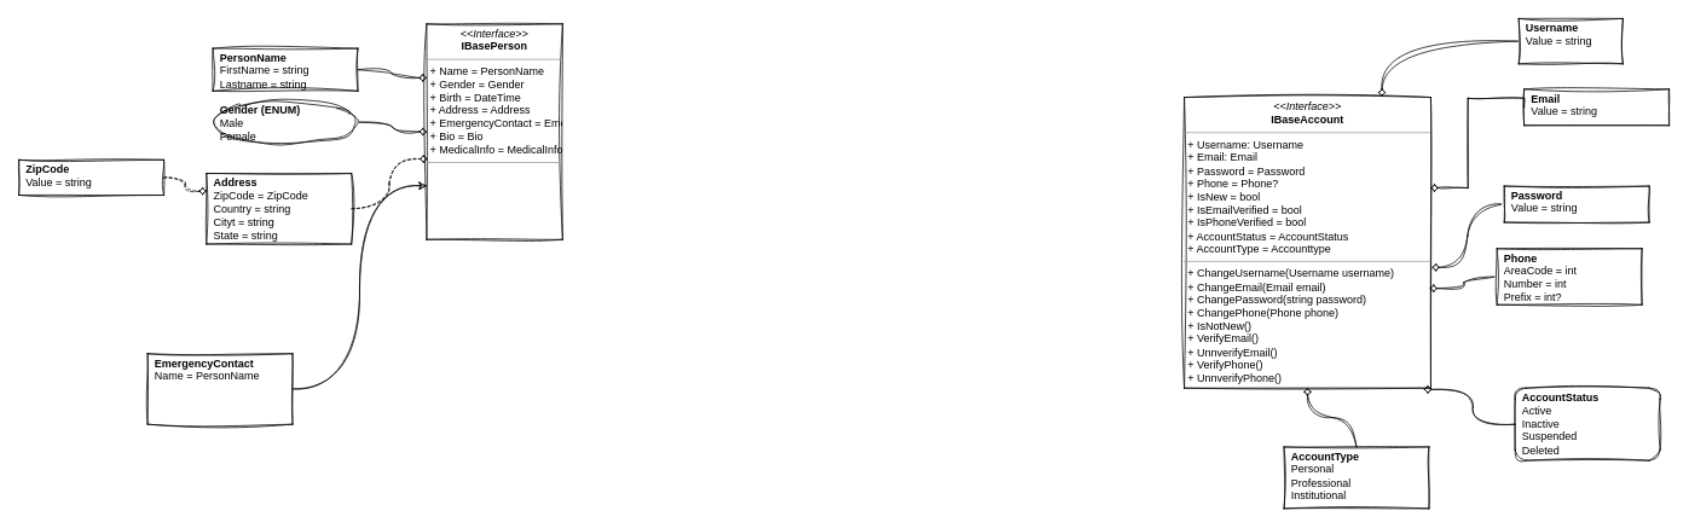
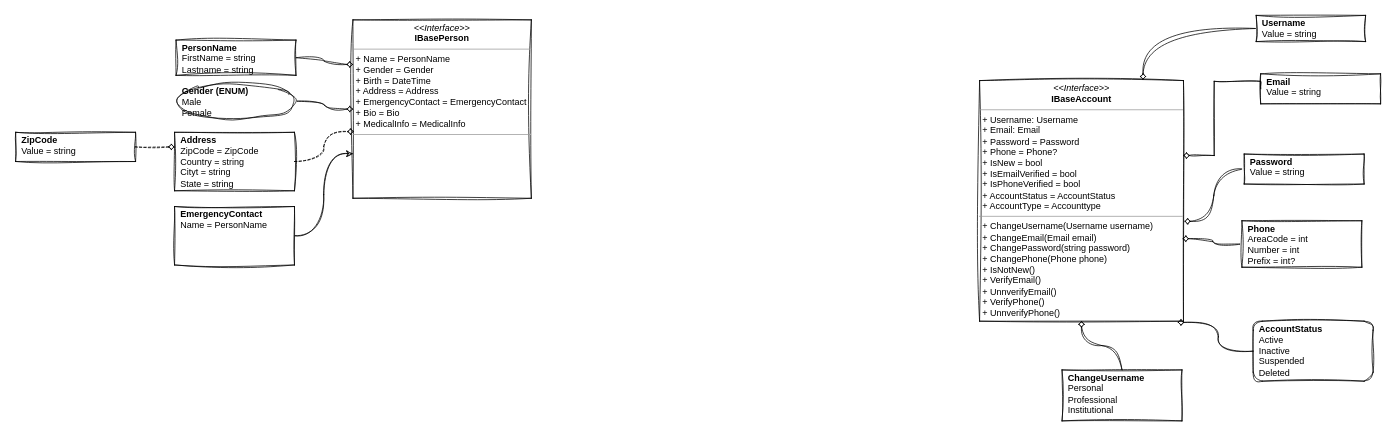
- <mxCell id="3" value="&lt;p style=&quot;margin:0px;margin-top:4px;text-align:center;text-decoration:underline;&quot;&gt;&lt;/p&gt;&lt;p style=&quot;margin:0px;margin-left:8px;&quot;&gt;&lt;b&gt;Username&lt;/b&gt;&lt;/p&gt;&lt;p style=&quot;margin:0px;margin-left:8px;&quot;&gt;Value = string&lt;/p&gt;" style="verticalAlign=top;align=left;overflow=fill;fontSize=12;fontFamily=Helvetica;html=1;rounded=0;sketch=1;curveFitting=1;jiggle=2;" parent="1" vertex="1"><mxGeometry x="1675" y="20" width="115" height="50" as="geometry" /></mxCell>
+ <mxCell id="3" value="&lt;p style=&quot;margin:0px;margin-top:4px;text-align:center;text-decoration:underline;&quot;&gt;&lt;/p&gt;&lt;p style=&quot;margin:0px;margin-left:8px;&quot;&gt;&lt;b&gt;Username&lt;/b&gt;&lt;/p&gt;&lt;p style=&quot;margin:0px;margin-left:8px;&quot;&gt;Value = string&lt;/p&gt;" style="verticalAlign=top;align=left;overflow=fill;fontSize=12;fontFamily=Helvetica;html=1;rounded=0;sketch=1;curveFitting=1;jiggle=2;" parent="1" vertex="1"><mxGeometry x="1675" y="20" width="146" height="35" as="geometry" /></mxCell>
- <mxCell id="11" value="&lt;p style=&quot;margin:0px;margin-top:4px;text-align:center;&quot;&gt;&lt;i&gt;&amp;lt;&amp;lt;Interface&amp;gt;&amp;gt;&lt;/i&gt;&lt;br&gt;&lt;b&gt;IBasePerson&lt;/b&gt;&lt;/p&gt;&lt;hr size=&quot;1&quot;&gt;&lt;p style=&quot;margin:0px;margin-left:4px;&quot;&gt;+ Name = PersonName&lt;/p&gt;&lt;p style=&quot;margin:0px;margin-left:4px;&quot;&gt;+ Gender = Gender&lt;/p&gt;&lt;p style=&quot;margin:0px;margin-left:4px;&quot;&gt;+ Birth = DateTime&lt;/p&gt;&lt;p style=&quot;margin:0px;margin-left:4px;&quot;&gt;+ Address = Address&lt;/p&gt;&lt;p style=&quot;margin:0px;margin-left:4px;&quot;&gt;+ EmergencyContact = EmergencyContact&lt;/p&gt;&lt;p style=&quot;margin:0px;margin-left:4px;&quot;&gt;+ Bio = Bio&lt;/p&gt;&lt;p style=&quot;margin:0px;margin-left:4px;&quot;&gt;+ MedicalInfo = MedicalInfo&lt;/p&gt;&lt;hr size=&quot;1&quot;&gt;&lt;p style=&quot;margin:0px;margin-left:4px;&quot;&gt;&lt;br&gt;&lt;/p&gt;" style="verticalAlign=top;align=left;overflow=fill;fontSize=12;fontFamily=Helvetica;html=1;rounded=0;sketch=1;curveFitting=1;jiggle=2;" parent="1" vertex="1"><mxGeometry x="470" y="26" width="150" height="238" as="geometry" /></mxCell>
+ <mxCell id="11" value="&lt;p style=&quot;margin:0px;margin-top:4px;text-align:center;&quot;&gt;&lt;i&gt;&amp;lt;&amp;lt;Interface&amp;gt;&amp;gt;&lt;/i&gt;&lt;br&gt;&lt;b&gt;IBasePerson&lt;/b&gt;&lt;/p&gt;&lt;hr size=&quot;1&quot;&gt;&lt;p style=&quot;margin:0px;margin-left:4px;&quot;&gt;+ Name = PersonName&lt;/p&gt;&lt;p style=&quot;margin:0px;margin-left:4px;&quot;&gt;+ Gender = Gender&lt;/p&gt;&lt;p style=&quot;margin:0px;margin-left:4px;&quot;&gt;+ Birth = DateTime&lt;/p&gt;&lt;p style=&quot;margin:0px;margin-left:4px;&quot;&gt;+ Address = Address&lt;/p&gt;&lt;p style=&quot;margin:0px;margin-left:4px;&quot;&gt;+ EmergencyContact = EmergencyContact&lt;/p&gt;&lt;p style=&quot;margin:0px;margin-left:4px;&quot;&gt;+ Bio = Bio&lt;/p&gt;&lt;p style=&quot;margin:0px;margin-left:4px;&quot;&gt;+ MedicalInfo = MedicalInfo&lt;/p&gt;&lt;hr size=&quot;1&quot;&gt;&lt;p style=&quot;margin:0px;margin-left:4px;&quot;&gt;&lt;br&gt;&lt;/p&gt;" style="verticalAlign=top;align=left;overflow=fill;fontSize=12;fontFamily=Helvetica;html=1;rounded=0;sketch=1;curveFitting=1;jiggle=2;" parent="1" vertex="1"><mxGeometry x="470" y="26" width="238" height="238" as="geometry" /></mxCell>
- <mxCell id="17" value="&lt;p style=&quot;margin:0px;margin-top:4px;text-align:center;text-decoration:underline;&quot;&gt;&lt;/p&gt;&lt;p style=&quot;margin:0px;margin-left:8px;&quot;&gt;&lt;span style=&quot;background-color: initial;&quot;&gt;&lt;b&gt;Address&lt;/b&gt;&lt;/span&gt;&lt;br&gt;&lt;/p&gt;&lt;p style=&quot;margin:0px;margin-left:8px;&quot;&gt;ZipCode = ZipCode&lt;/p&gt;&lt;p style=&quot;margin:0px;margin-left:8px;&quot;&gt;Country = string&lt;/p&gt;&lt;p style=&quot;margin:0px;margin-left:8px;&quot;&gt;Cityt = string&lt;/p&gt;&lt;p style=&quot;margin:0px;margin-left:8px;&quot;&gt;State = string&lt;/p&gt;&lt;p style=&quot;margin:0px;margin-left:8px;&quot;&gt;&lt;br&gt;&lt;/p&gt;" style="verticalAlign=top;align=left;overflow=fill;fontSize=12;fontFamily=Helvetica;html=1;rounded=0;sketch=1;curveFitting=1;jiggle=2;" parent="1" vertex="1"><mxGeometry x="227" y="191" width="160" height="78" as="geometry" /></mxCell>
+ <mxCell id="17" value="&lt;p style=&quot;margin:0px;margin-top:4px;text-align:center;text-decoration:underline;&quot;&gt;&lt;/p&gt;&lt;p style=&quot;margin:0px;margin-left:8px;&quot;&gt;&lt;span style=&quot;background-color: initial;&quot;&gt;&lt;b&gt;Address&lt;/b&gt;&lt;/span&gt;&lt;br&gt;&lt;/p&gt;&lt;p style=&quot;margin:0px;margin-left:8px;&quot;&gt;ZipCode = ZipCode&lt;/p&gt;&lt;p style=&quot;margin:0px;margin-left:8px;&quot;&gt;Country = string&lt;/p&gt;&lt;p style=&quot;margin:0px;margin-left:8px;&quot;&gt;Cityt = string&lt;/p&gt;&lt;p style=&quot;margin:0px;margin-left:8px;&quot;&gt;State = string&lt;/p&gt;&lt;p style=&quot;margin:0px;margin-left:8px;&quot;&gt;&lt;br&gt;&lt;/p&gt;" style="verticalAlign=top;align=left;overflow=fill;fontSize=12;fontFamily=Helvetica;html=1;rounded=0;sketch=1;curveFitting=1;jiggle=2;" parent="1" vertex="1"><mxGeometry x="232" y="176" width="160" height="78" as="geometry" /></mxCell>
- <mxCell id="10" value="&lt;p style=&quot;margin:0px;margin-top:4px;text-align:center;text-decoration:underline;&quot;&gt;&lt;/p&gt;&lt;p style=&quot;margin:0px;margin-left:8px;&quot;&gt;&lt;b&gt;Phone&lt;/b&gt;&lt;/p&gt;&lt;p style=&quot;margin:0px;margin-left:8px;&quot;&gt;&lt;span style=&quot;background-color: initial;&quot;&gt;AreaCode = int&lt;/span&gt;&lt;br&gt;&lt;/p&gt;&lt;p style=&quot;margin:0px;margin-left:8px;&quot;&gt;&lt;span style=&quot;background-color: initial;&quot;&gt;Number = int&lt;/span&gt;&lt;/p&gt;&lt;p style=&quot;margin:0px;margin-left:8px;&quot;&gt;&lt;span style=&quot;background-color: initial;&quot;&gt;Prefix = int?&lt;/span&gt;&lt;/p&gt;" style="verticalAlign=top;align=left;overflow=fill;fontSize=12;fontFamily=Helvetica;html=1;rounded=0;sketch=1;curveFitting=1;jiggle=2;" parent="1" vertex="1"><mxGeometry x="1651" y="274" width="160" height="62" as="geometry" /></mxCell>
+ <mxCell id="10" value="&lt;p style=&quot;margin:0px;margin-top:4px;text-align:center;text-decoration:underline;&quot;&gt;&lt;/p&gt;&lt;p style=&quot;margin:0px;margin-left:8px;&quot;&gt;&lt;b&gt;Phone&lt;/b&gt;&lt;/p&gt;&lt;p style=&quot;margin:0px;margin-left:8px;&quot;&gt;&lt;span style=&quot;background-color: initial;&quot;&gt;AreaCode = int&lt;/span&gt;&lt;br&gt;&lt;/p&gt;&lt;p style=&quot;margin:0px;margin-left:8px;&quot;&gt;&lt;span style=&quot;background-color: initial;&quot;&gt;Number = int&lt;/span&gt;&lt;/p&gt;&lt;p style=&quot;margin:0px;margin-left:8px;&quot;&gt;&lt;span style=&quot;background-color: initial;&quot;&gt;Prefix = int?&lt;/span&gt;&lt;/p&gt;" style="verticalAlign=top;align=left;overflow=fill;fontSize=12;fontFamily=Helvetica;html=1;rounded=0;sketch=1;curveFitting=1;jiggle=2;" parent="1" vertex="1"><mxGeometry x="1656" y="294" width="160" height="62" as="geometry" /></mxCell>
- <mxCell id="21" value="&lt;p style=&quot;margin:0px;margin-top:4px;text-align:center;text-decoration:underline;&quot;&gt;&lt;/p&gt;&lt;p style=&quot;margin:0px;margin-left:8px;&quot;&gt;&lt;b&gt;EmergencyContact&lt;/b&gt;&lt;/p&gt;&lt;p style=&quot;margin:0px;margin-left:8px;&quot;&gt;Name = PersonName&lt;/p&gt;&lt;p style=&quot;margin:0px;margin-left:8px;&quot;&gt;&lt;br&gt;&lt;/p&gt;&lt;p style=&quot;margin:0px;margin-left:8px;&quot;&gt;&lt;br&gt;&lt;/p&gt;" style="verticalAlign=top;align=left;overflow=fill;fontSize=12;fontFamily=Helvetica;html=1;rounded=0;sketch=1;curveFitting=1;jiggle=2;" parent="1" vertex="1"><mxGeometry x="162" y="390" width="160" height="78" as="geometry" /></mxCell>
+ <mxCell id="21" value="&lt;p style=&quot;margin:0px;margin-top:4px;text-align:center;text-decoration:underline;&quot;&gt;&lt;/p&gt;&lt;p style=&quot;margin:0px;margin-left:8px;&quot;&gt;&lt;b&gt;EmergencyContact&lt;/b&gt;&lt;/p&gt;&lt;p style=&quot;margin:0px;margin-left:8px;&quot;&gt;Name = PersonName&lt;/p&gt;&lt;p style=&quot;margin:0px;margin-left:8px;&quot;&gt;&lt;br&gt;&lt;/p&gt;&lt;p style=&quot;margin:0px;margin-left:8px;&quot;&gt;&lt;br&gt;&lt;/p&gt;" style="verticalAlign=top;align=left;overflow=fill;fontSize=12;fontFamily=Helvetica;html=1;rounded=0;sketch=1;curveFitting=1;jiggle=2;" parent="1" vertex="1"><mxGeometry x="232" y="275" width="160" height="78" as="geometry" /></mxCell>
- <mxCell id="25" value="&lt;p style=&quot;margin:0px;margin-top:4px;text-align:center;text-decoration:underline;&quot;&gt;&lt;/p&gt;&lt;p style=&quot;margin:0px;margin-left:8px;&quot;&gt;&lt;b&gt;AccountType&lt;/b&gt;&lt;/p&gt;&lt;p style=&quot;margin:0px;margin-left:8px;&quot;&gt;Personal&lt;/p&gt;&lt;p style=&quot;margin:0px;margin-left:8px;&quot;&gt;Professional&lt;/p&gt;&lt;p style=&quot;margin:0px;margin-left:8px;&quot;&gt;Institutional&lt;/p&gt;&lt;p style=&quot;margin:0px;margin-left:8px;&quot;&gt;&lt;br&gt;&lt;/p&gt;" style="verticalAlign=top;align=left;overflow=fill;fontSize=12;fontFamily=Helvetica;html=1;rounded=0;sketch=1;curveFitting=1;jiggle=2;" vertex="1" parent="1"><mxGeometry x="1416" y="493" width="160" height="68" as="geometry" /></mxCell>
+ <mxCell id="25" value="&lt;p style=&quot;margin:0px;margin-top:4px;text-align:center;text-decoration:underline;&quot;&gt;&lt;/p&gt;&lt;p style=&quot;margin:0px;margin-left:8px;&quot;&gt;&lt;b&gt;ChangeUsername&lt;/b&gt;&lt;/p&gt;&lt;p style=&quot;margin:0px;margin-left:8px;&quot;&gt;Personal&lt;/p&gt;&lt;p style=&quot;margin:0px;margin-left:8px;&quot;&gt;Professional&lt;/p&gt;&lt;p style=&quot;margin:0px;margin-left:8px;&quot;&gt;Institutional&lt;/p&gt;&lt;p style=&quot;margin:0px;margin-left:8px;&quot;&gt;&lt;br&gt;&lt;/p&gt;" style="verticalAlign=top;align=left;overflow=fill;fontSize=12;fontFamily=Helvetica;html=1;rounded=0;sketch=1;curveFitting=1;jiggle=2;" vertex="1" parent="1"><mxGeometry x="1416" y="493" width="160" height="68" as="geometry" /></mxCell>
